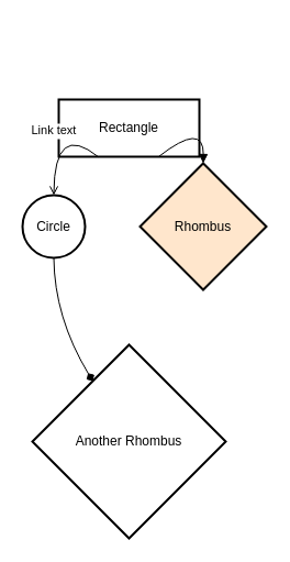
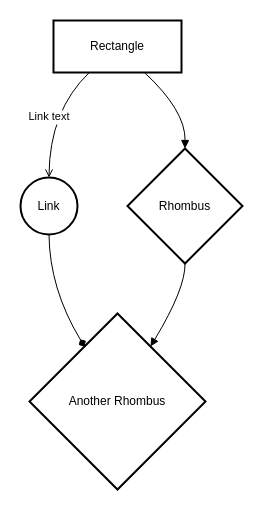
- <mxCell id="2" value="Rectangle" style="whiteSpace=wrap;strokeWidth=2;" vertex="1" parent="1"><mxGeometry x="53" y="90" width="128" height="52" as="geometry" /></mxCell>
+ <mxCell id="2" value="Rectangle" style="whiteSpace=wrap;strokeWidth=2;" vertex="1" parent="1"><mxGeometry x="53" y="20" width="128" height="52" as="geometry" /></mxCell>
- <mxCell id="4" value="Rhombus" style="rhombus;strokeWidth=2;whiteSpace=wrap;fillColor=#ffe6cc;" vertex="1" parent="1"><mxGeometry x="127" y="148" width="115" height="115" as="geometry" /></mxCell>
+ <mxCell id="4" value="Rhombus" style="rhombus;strokeWidth=2;whiteSpace=wrap;" vertex="1" parent="1"><mxGeometry x="127" y="148" width="115" height="115" as="geometry" /></mxCell>
- <mxCell id="3" value="Circle" style="ellipse;aspect=fixed;strokeWidth=2;whiteSpace=wrap;" vertex="1" parent="1"><mxGeometry x="20" y="177" width="57" height="57" as="geometry" /></mxCell>
+ <mxCell id="3" value="Link" style="ellipse;aspect=fixed;strokeWidth=2;whiteSpace=wrap;" vertex="1" parent="1"><mxGeometry x="20" y="177" width="57" height="57" as="geometry" /></mxCell>
+ <mxCell id="9" value="" style="curved=1;startArrow=none;endArrow=block;exitX=0.5;exitY=1;entryX=0.8;entryY=0;" edge="1" parent="1" source="4" target="5"><mxGeometry relative="1" as="geometry"><Array as="points"><mxPoint x="185" y="288" /></Array></mxGeometry></mxCell>
